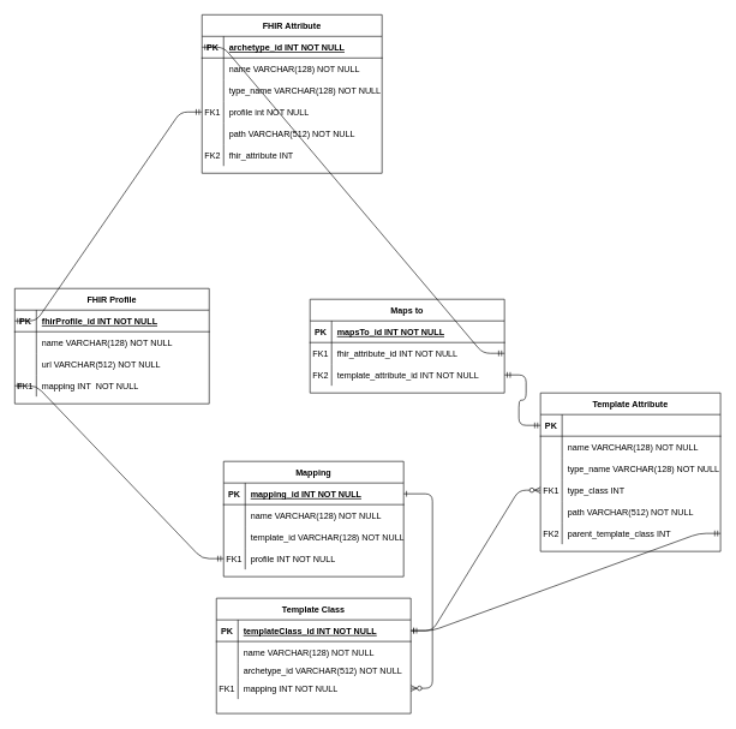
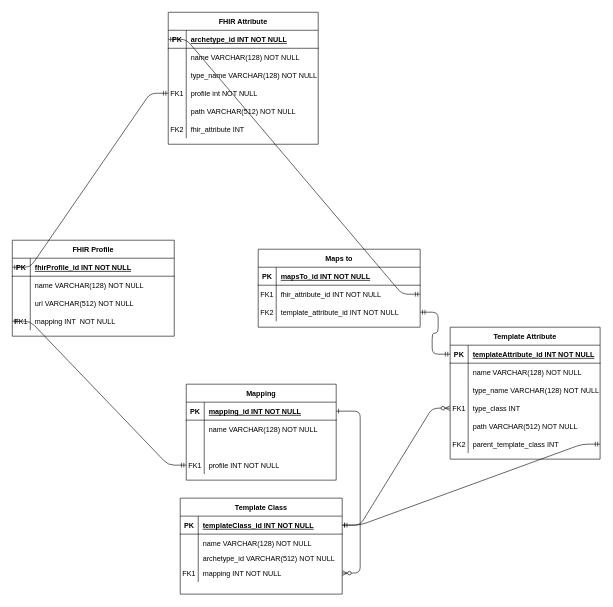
+ <mxCell id="21" value="templateAttribute_id INT NOT NULL " style="shape=partialRectangle;overflow=hidden;connectable=0;fillColor=none;top=0;left=0;bottom=0;right=0;align=left;spacingLeft=6;fontStyle=5;" parent="19" vertex="1"><mxGeometry x="30" width="220" height="30" as="geometry" /></mxCell>
- <mxCell id="46" value="template_id VARCHAR(128) NOT NULL" style="shape=partialRectangle;overflow=hidden;connectable=0;fillColor=none;top=0;left=0;bottom=0;right=0;align=left;spacingLeft=6;" vertex="1" parent="44"><mxGeometry x="30" width="220" height="30" as="geometry" /></mxCell>
